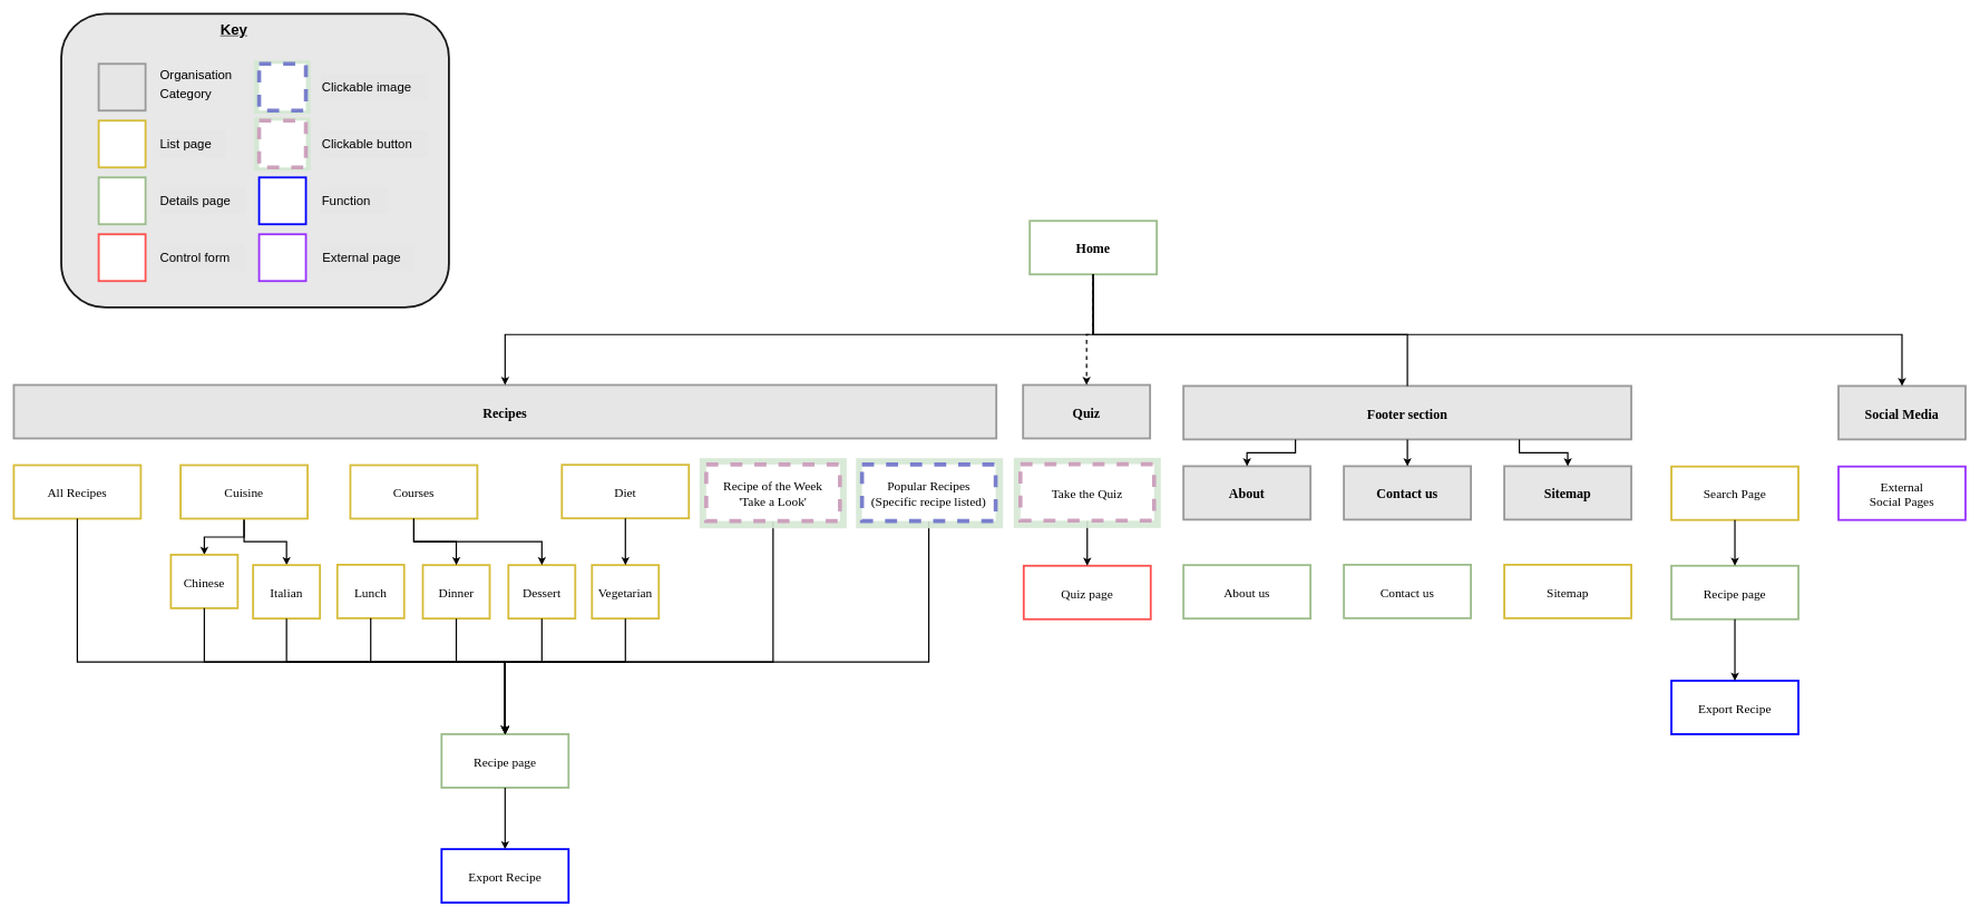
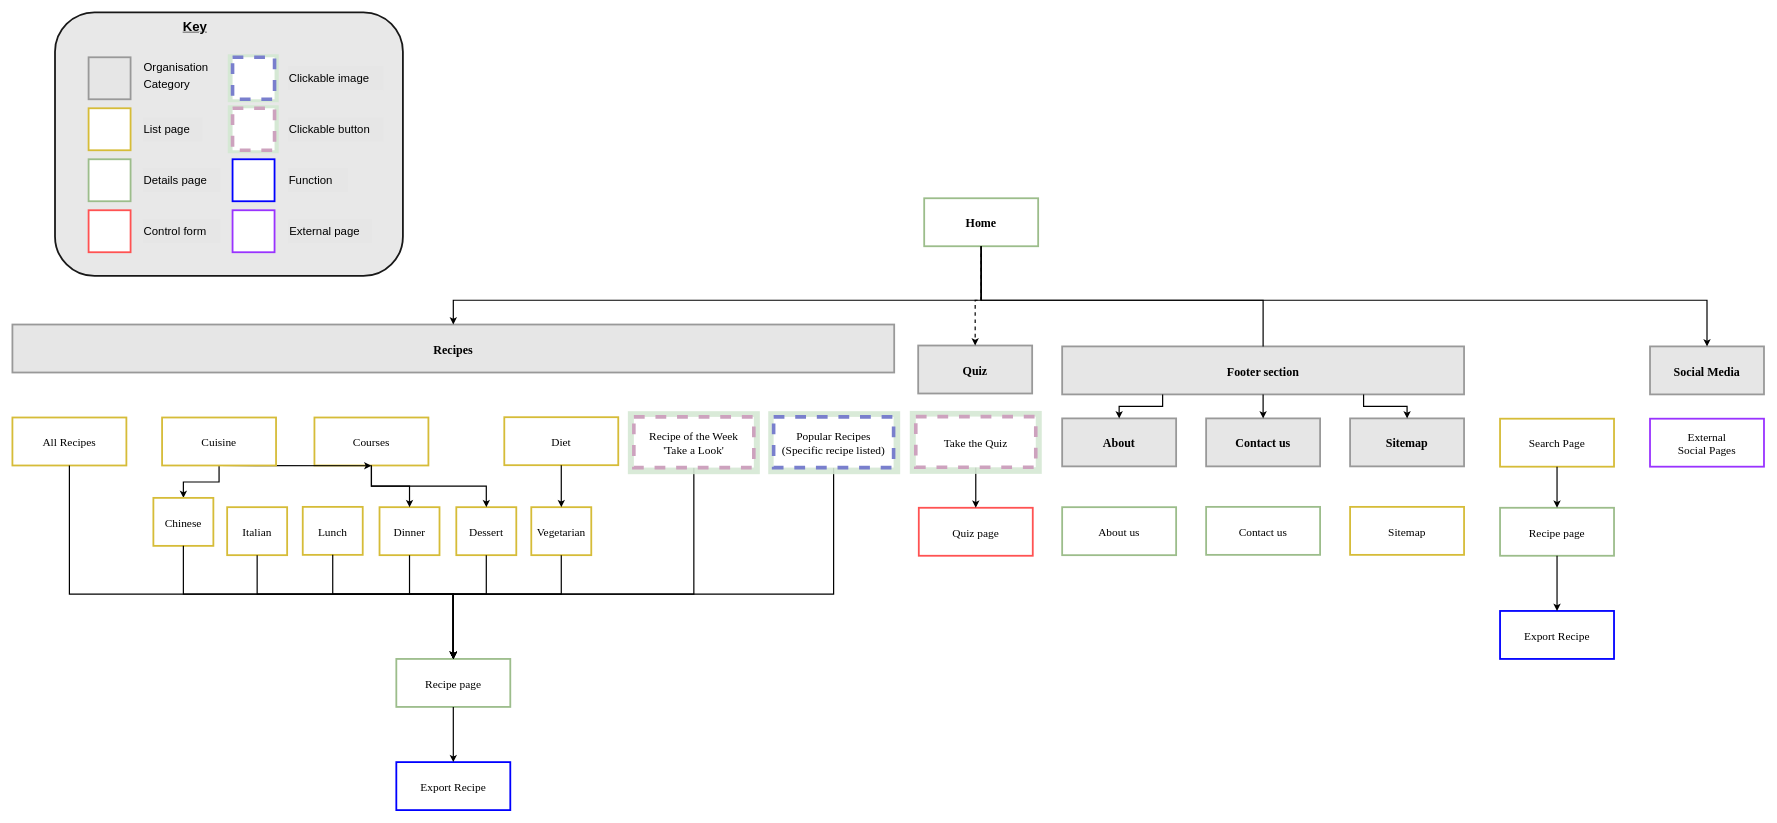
- <mxCell id="67" value="&lt;b&gt;&lt;u&gt;&lt;font style=&quot;font-size: 22px;&quot;&gt;Key&lt;/font&gt;&lt;/u&gt;&lt;/b&gt;" style="text;html=1;align=center;verticalAlign=middle;resizable=0;points=[];autosize=1;strokeColor=none;fillColor=none;fontSize=19;fontColor=#000000;container=0;" vertex="1" parent="64"><mxGeometry x="228" y="5" width="60" height="40" as="geometry" /></mxCell>
+ <mxCell id="67" value="&lt;b&gt;&lt;u&gt;&lt;font style=&quot;font-size: 22px;&quot;&gt;Key&lt;/font&gt;&lt;/u&gt;&lt;/b&gt;" style="text;html=1;align=center;verticalAlign=middle;resizable=0;points=[];autosize=1;strokeColor=none;fillColor=none;fontSize=19;fontColor=#000000;container=0;" vertex="1" parent="64"><mxGeometry x="203" y="5" width="60" height="40" as="geometry" /></mxCell>
- <mxCell id="4" value="Recipes" style="rounded=0;fillColor=#E6E6E6;gradientColor=none;strokeColor=#999999;fontColor=#000000;fontStyle=1;fontFamily=Tahoma;fontSize=20;strokeWidth=3;" vertex="1" parent="1"><mxGeometry x="20" y="575.5" width="1470" height="80" as="geometry" /></mxCell>
+ <mxCell id="4" value="Recipes" style="rounded=0;fillColor=#E6E6E6;gradientColor=none;strokeColor=#999999;fontColor=#000000;fontStyle=1;fontFamily=Tahoma;fontSize=20;strokeWidth=3;" vertex="1" parent="1"><mxGeometry x="20" y="540.5" width="1470" height="80" as="geometry" /></mxCell>
- <mxCell id="35" value="" style="edgeStyle=elbowEdgeStyle;elbow=vertical;strokeWidth=2;rounded=0;entryX=0.5;entryY=0;entryDx=0;entryDy=0;exitX=0.5;exitY=1;exitDx=0;exitDy=0;" edge="1" parent="1" source="37" target="38"><mxGeometry x="17" y="165.5" width="100" height="100" as="geometry"><mxPoint x="360" y="770" as="sourcePoint" /><mxPoint x="310" y="822.5" as="targetPoint" /></mxGeometry></mxCell>
+ <mxCell id="35" value="" style="edgeStyle=elbowEdgeStyle;elbow=vertical;strokeWidth=2;rounded=0;exitX=0.5;exitY=1;exitDx=0;exitDy=0;" edge="1" parent="1" source="37" target="11"><mxGeometry x="17" y="165.5" width="100" height="100" as="geometry"><mxPoint x="360" y="770" as="sourcePoint" /><mxPoint x="310" y="822.5" as="targetPoint" /></mxGeometry></mxCell>
